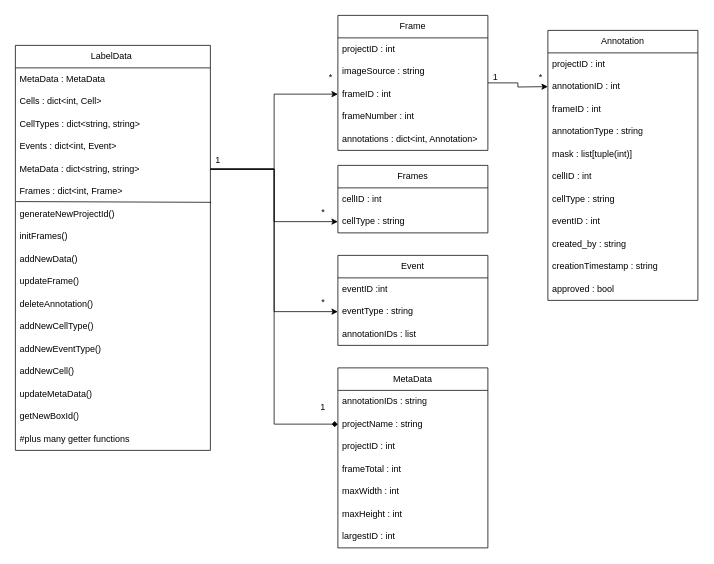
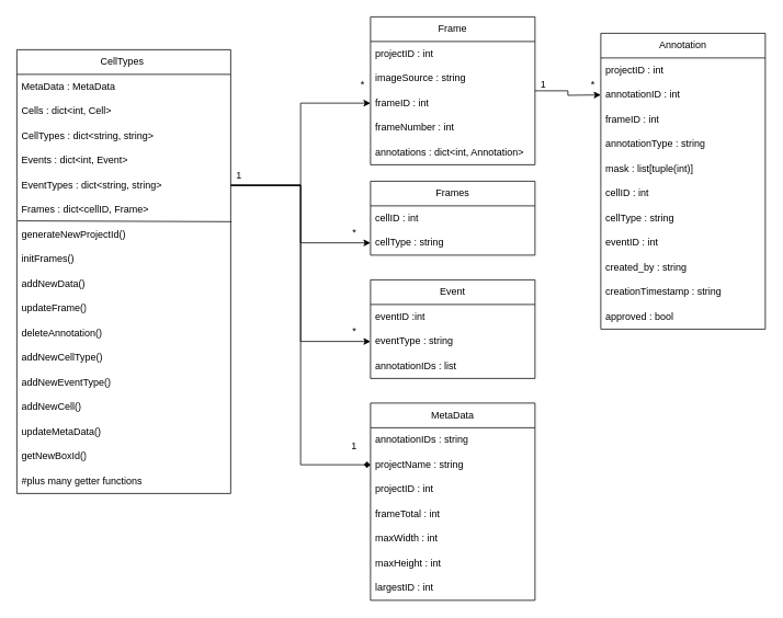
- <mxCell id="2" value="LabelData&amp;nbsp;" style="swimlane;fontStyle=0;childLayout=stackLayout;horizontal=1;startSize=30;horizontalStack=0;resizeParent=1;resizeParentMax=0;resizeLast=0;collapsible=1;marginBottom=0;whiteSpace=wrap;html=1;swimlaneLine=1;" parent="1" vertex="1"><mxGeometry x="20" y="60" width="260" height="540" as="geometry" /></mxCell>
+ <mxCell id="2" value="CellTypes&amp;nbsp;" style="swimlane;fontStyle=0;childLayout=stackLayout;horizontal=1;startSize=30;horizontalStack=0;resizeParent=1;resizeParentMax=0;resizeLast=0;collapsible=1;marginBottom=0;whiteSpace=wrap;html=1;swimlaneLine=1;" parent="1" vertex="1"><mxGeometry x="20" y="60" width="260" height="540" as="geometry" /></mxCell>
- <mxCell id="7" value="MetaData : dict&amp;lt;string, string&amp;gt;" style="text;strokeColor=none;fillColor=none;align=left;verticalAlign=middle;spacingLeft=4;spacingRight=4;overflow=hidden;points=[[0,0.5],[1,0.5]];portConstraint=eastwest;rotatable=0;whiteSpace=wrap;html=1;" parent="2" vertex="1"><mxGeometry y="150" width="260" height="30" as="geometry" /></mxCell>
+ <mxCell id="7" value="EventTypes : dict&amp;lt;string, string&amp;gt;" style="text;strokeColor=none;fillColor=none;align=left;verticalAlign=middle;spacingLeft=4;spacingRight=4;overflow=hidden;points=[[0,0.5],[1,0.5]];portConstraint=eastwest;rotatable=0;whiteSpace=wrap;html=1;" parent="2" vertex="1"><mxGeometry y="150" width="260" height="30" as="geometry" /></mxCell>
- <mxCell id="8" value="Frames : dict&amp;lt;int, Frame&amp;gt;" style="text;strokeColor=none;fillColor=none;align=left;verticalAlign=middle;spacingLeft=4;spacingRight=4;overflow=hidden;points=[[0,0.5],[1,0.5]];portConstraint=eastwest;rotatable=0;whiteSpace=wrap;html=1;" parent="2" vertex="1"><mxGeometry y="180" width="260" height="30" as="geometry" /></mxCell>
+ <mxCell id="8" value="Frames : dict&amp;lt;cellID, Frame&amp;gt;" style="text;strokeColor=none;fillColor=none;align=left;verticalAlign=middle;spacingLeft=4;spacingRight=4;overflow=hidden;points=[[0,0.5],[1,0.5]];portConstraint=eastwest;rotatable=0;whiteSpace=wrap;html=1;" parent="2" vertex="1"><mxGeometry y="180" width="260" height="30" as="geometry" /></mxCell>
